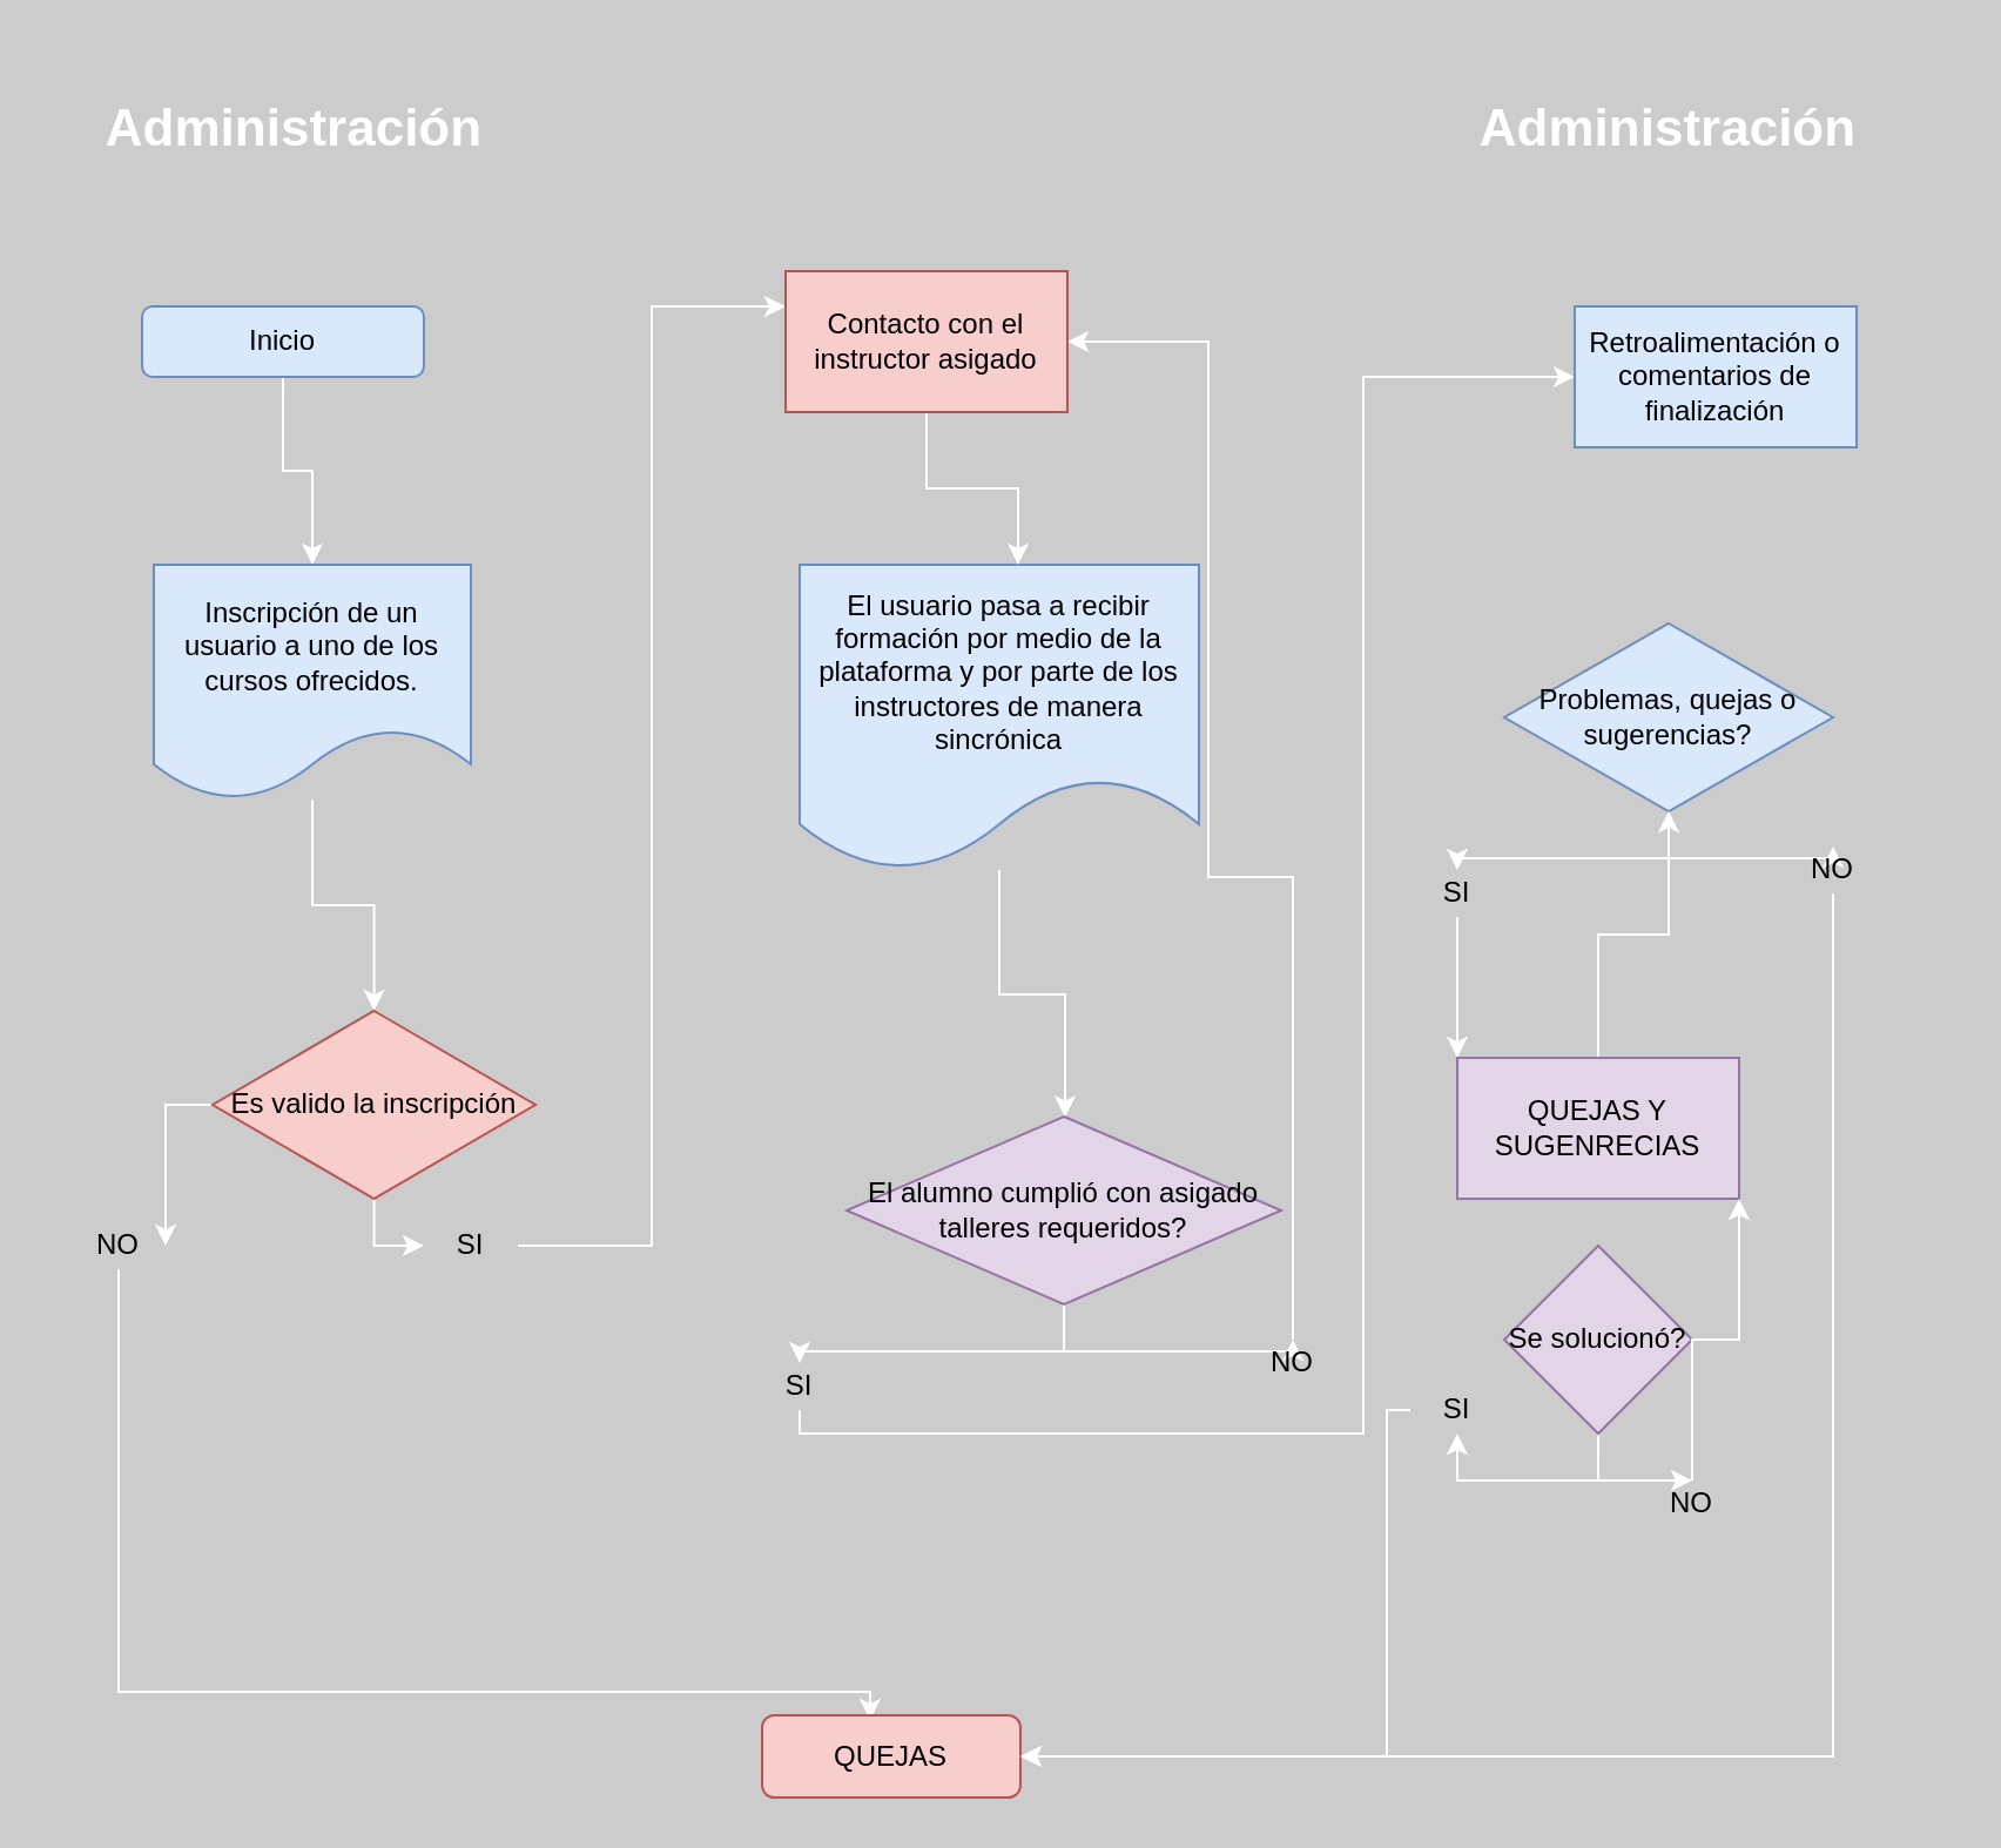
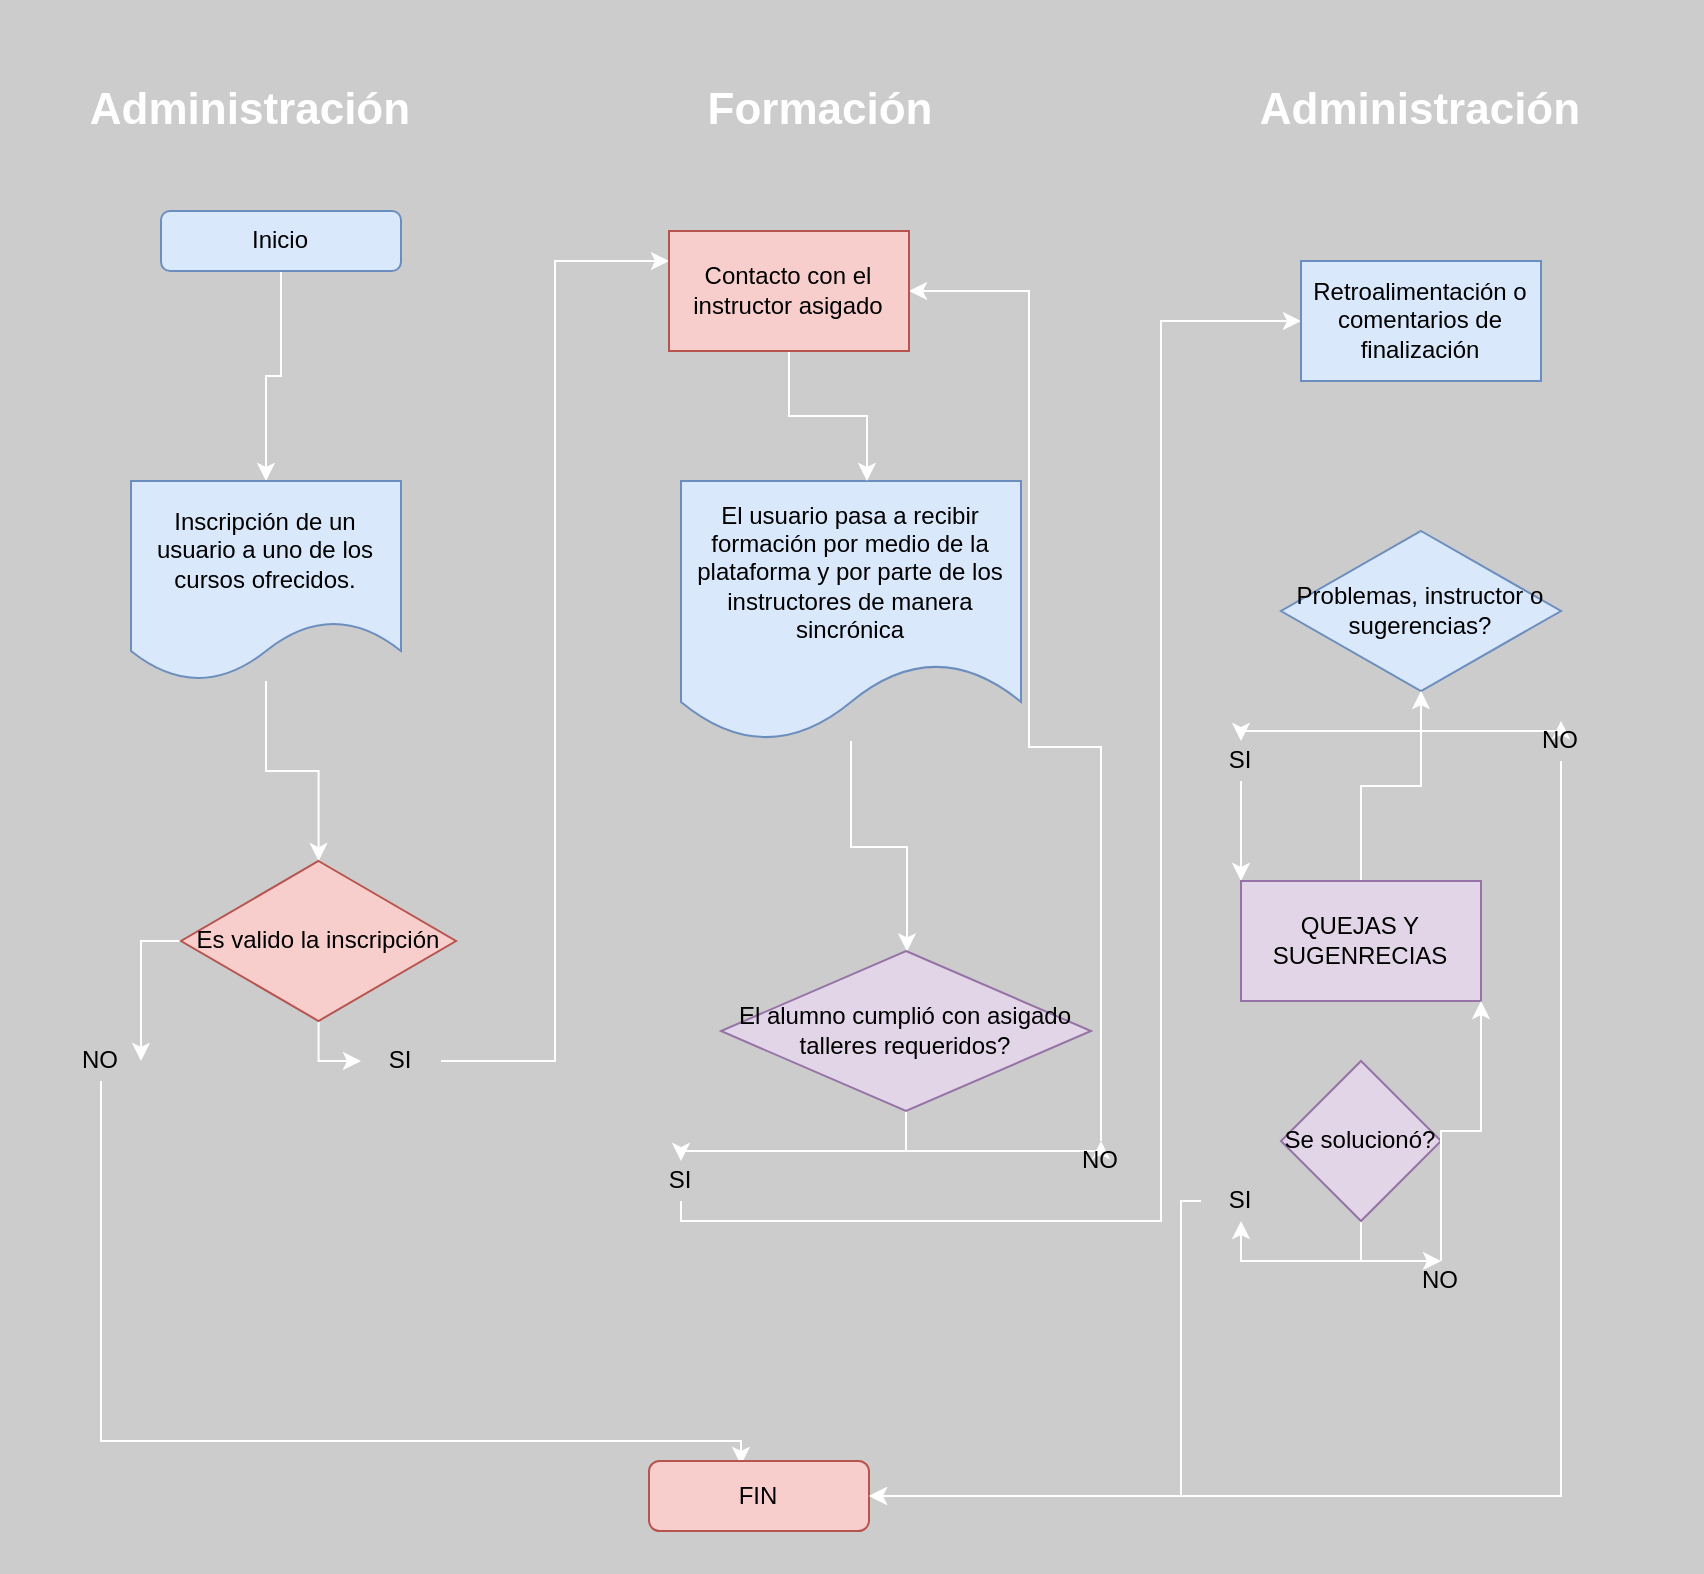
+ <mxCell id="7" value="&lt;font color=&quot;#ffffff&quot;&gt;&lt;span style=&quot;font-size: 22px&quot;&gt;&lt;b&gt;Formación&lt;/b&gt;&lt;/span&gt;&lt;/font&gt;" style="text;html=1;strokeColor=none;fillColor=none;align=center;verticalAlign=middle;whiteSpace=wrap;rounded=0;" vertex="1" parent="1"><mxGeometry x="290" width="240" height="70" as="geometry" y="20" /></mxCell>
- <mxCell id="3" value="Inicio" style="rounded=1;whiteSpace=wrap;html=1;fillColor=#dae8fc;strokeColor=#6c8ebf;" vertex="1" parent="1"><mxGeometry x="60" y="130" width="120" height="30" as="geometry" /></mxCell>
+ <mxCell id="3" value="Inicio" style="rounded=1;whiteSpace=wrap;html=1;fillColor=#dae8fc;strokeColor=#6c8ebf;" vertex="1" parent="1"><mxGeometry x="80" y="105" width="120" height="30" as="geometry" /></mxCell>
- <mxCell id="28" value="Retroalimentación o comentarios de finalización" style="rounded=0;whiteSpace=wrap;html=1;fillColor=#dae8fc;strokeColor=#6c8ebf;" vertex="1" parent="1"><mxGeometry x="670" y="130" width="120" height="60" as="geometry" /></mxCell>
+ <mxCell id="28" value="Retroalimentación o comentarios de finalización" style="rounded=0;whiteSpace=wrap;html=1;fillColor=#dae8fc;strokeColor=#6c8ebf;" vertex="1" parent="1"><mxGeometry x="650" y="130" width="120" height="60" as="geometry" /></mxCell>
- <mxCell id="31" value="Problemas, quejas o sugerencias?" style="rhombus;whiteSpace=wrap;html=1;rounded=0;strokeColor=#6c8ebf;fillColor=#dae8fc;" vertex="1" parent="1"><mxGeometry x="640" y="265" width="140" height="80" as="geometry" /></mxCell>
+ <mxCell id="31" value="Problemas, instructor o sugerencias?" style="rhombus;whiteSpace=wrap;html=1;rounded=0;strokeColor=#6c8ebf;fillColor=#dae8fc;" vertex="1" parent="1"><mxGeometry x="640" y="265" width="140" height="80" as="geometry" /></mxCell>
- <mxCell id="37" value="QUEJAS Y SUGENRECIAS" style="rounded=0;whiteSpace=wrap;html=1;fillColor=#e1d5e7;strokeColor=#9673a6;" vertex="1" parent="1"><mxGeometry x="620" y="450" width="120" height="60" as="geometry" /></mxCell>
+ <mxCell id="37" value="QUEJAS Y SUGENRECIAS" style="rounded=0;whiteSpace=wrap;html=1;fillColor=#e1d5e7;strokeColor=#9673a6;" vertex="1" parent="1"><mxGeometry x="620" y="440" width="120" height="60" as="geometry" /></mxCell>
- <mxCell id="17" value="QUEJAS" style="rounded=1;whiteSpace=wrap;html=1;fillColor=#f8cecc;strokeColor=#b85450;" vertex="1" parent="1"><mxGeometry x="324" y="730" width="110" height="35" as="geometry" /></mxCell>
+ <mxCell id="17" value="FIN" style="rounded=1;whiteSpace=wrap;html=1;fillColor=#f8cecc;strokeColor=#b85450;" vertex="1" parent="1"><mxGeometry x="324" y="730" width="110" height="35" as="geometry" /></mxCell>
